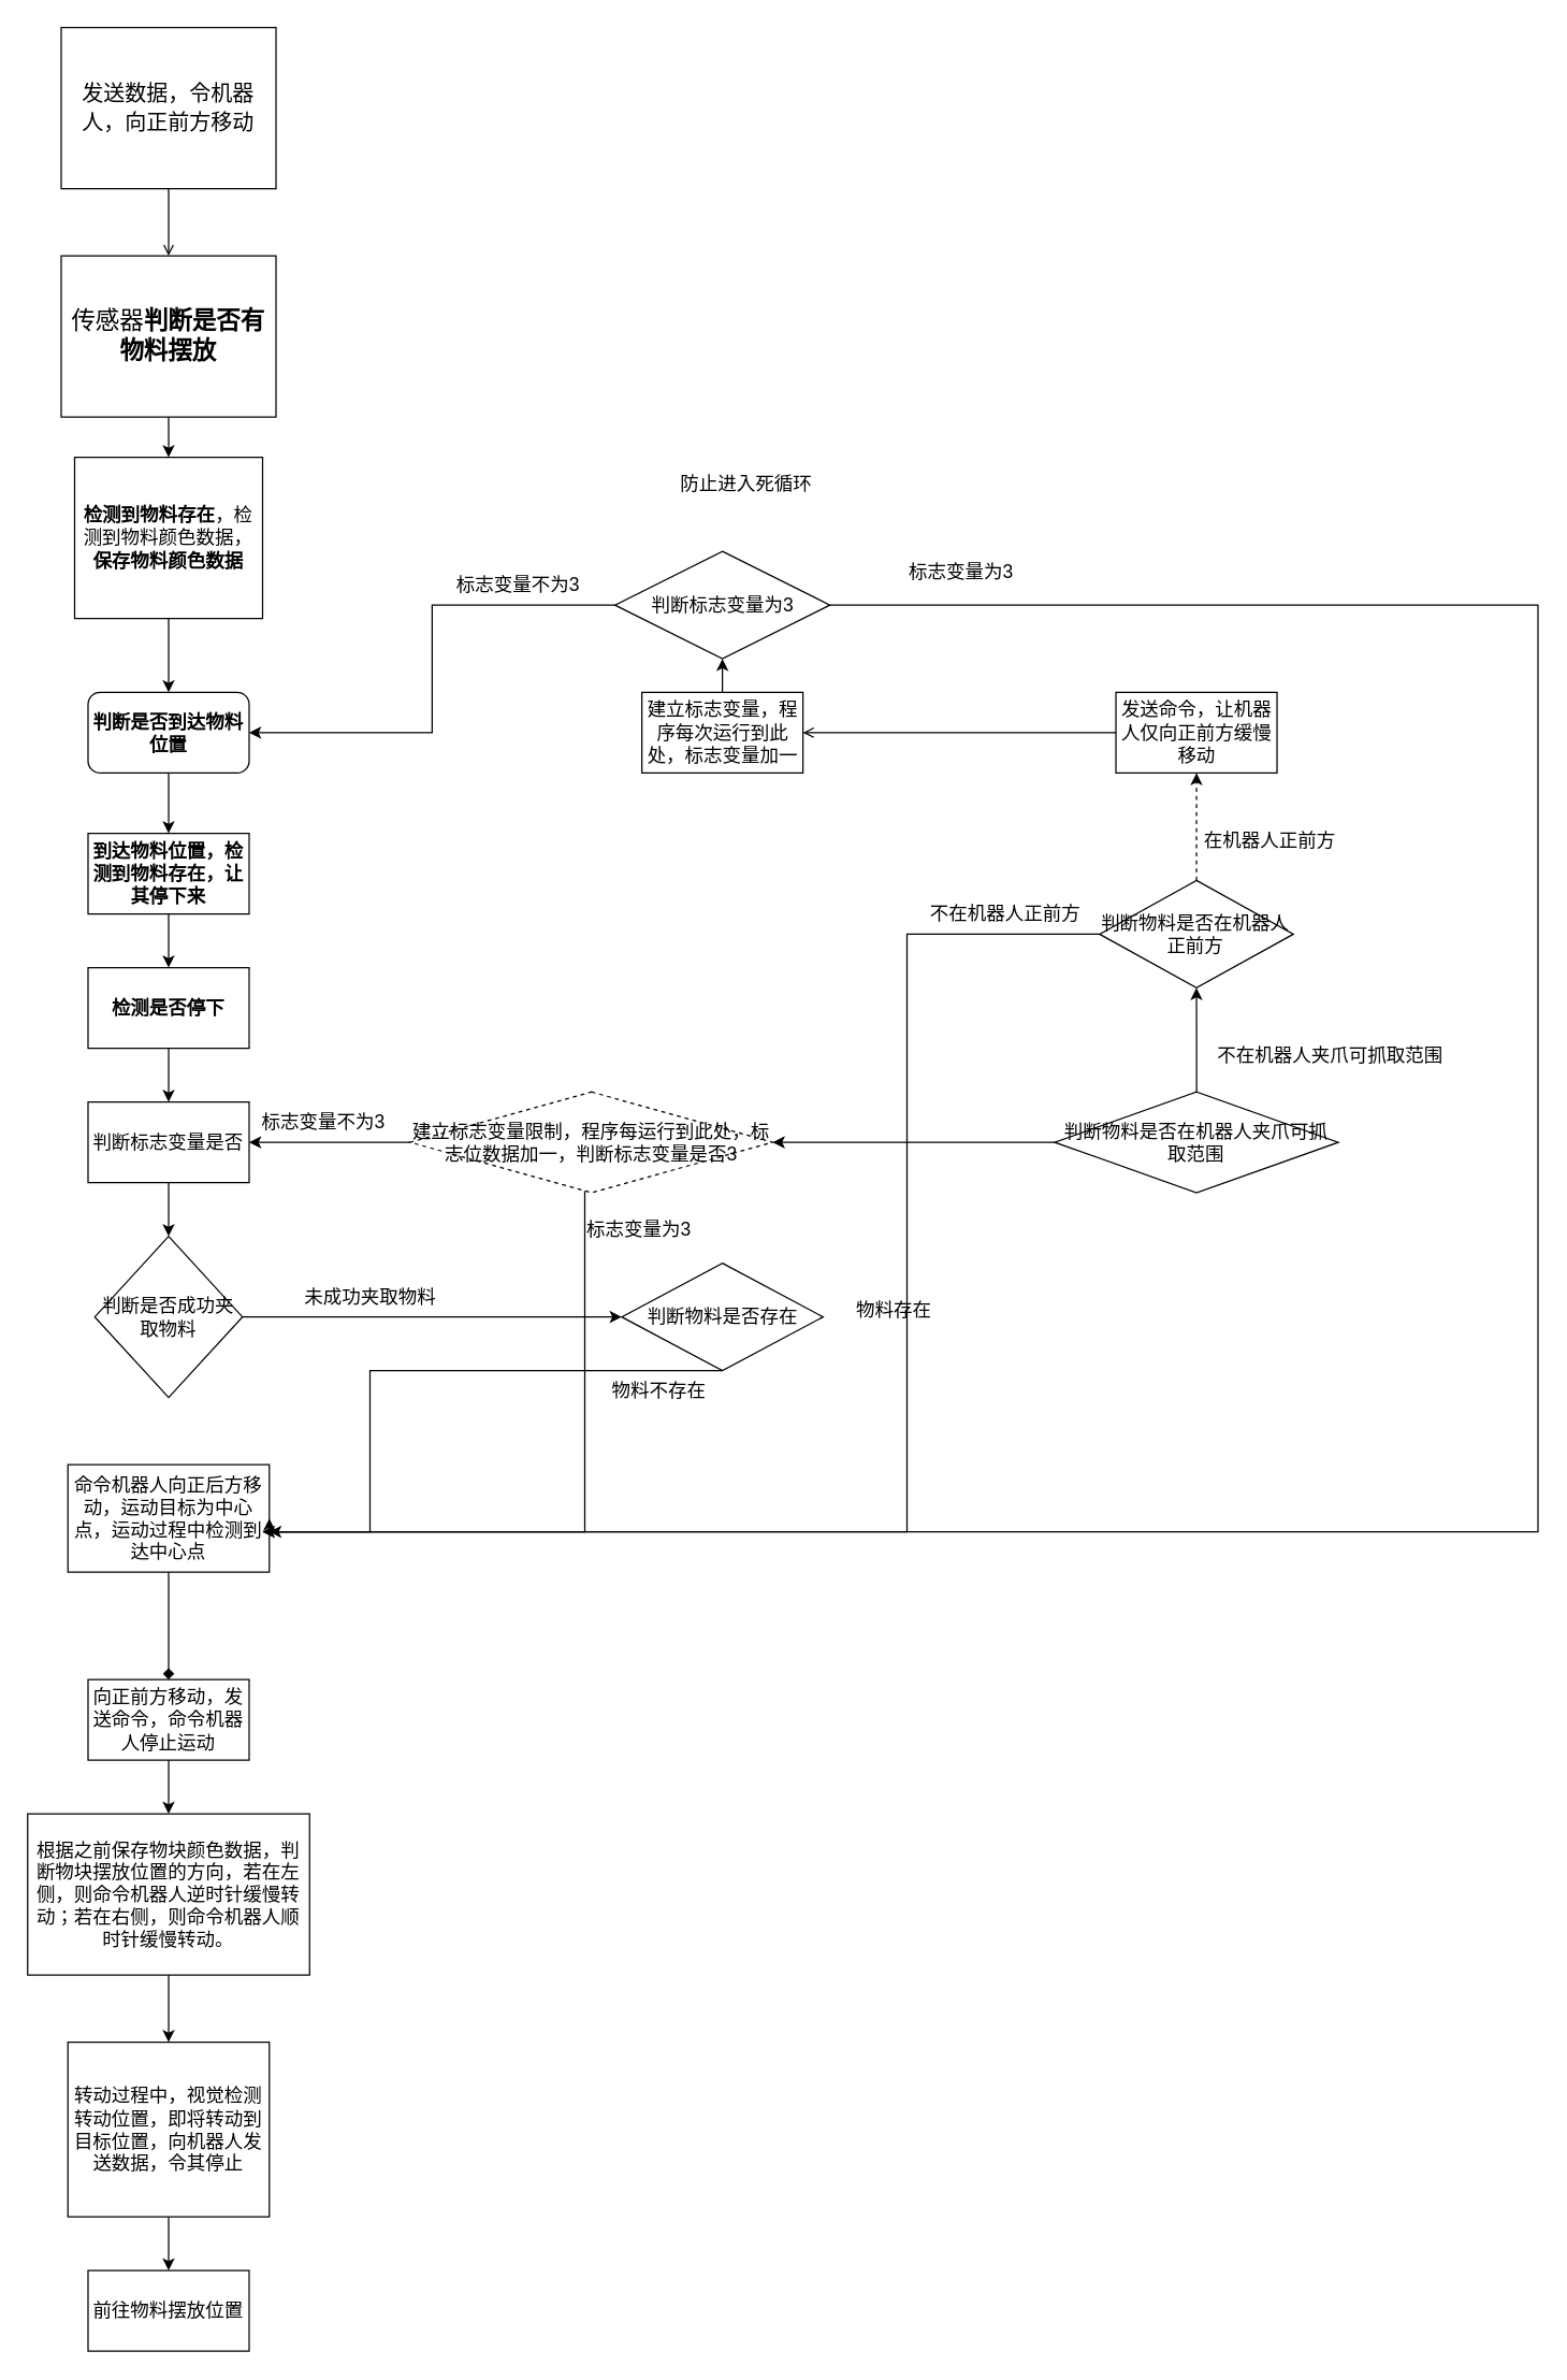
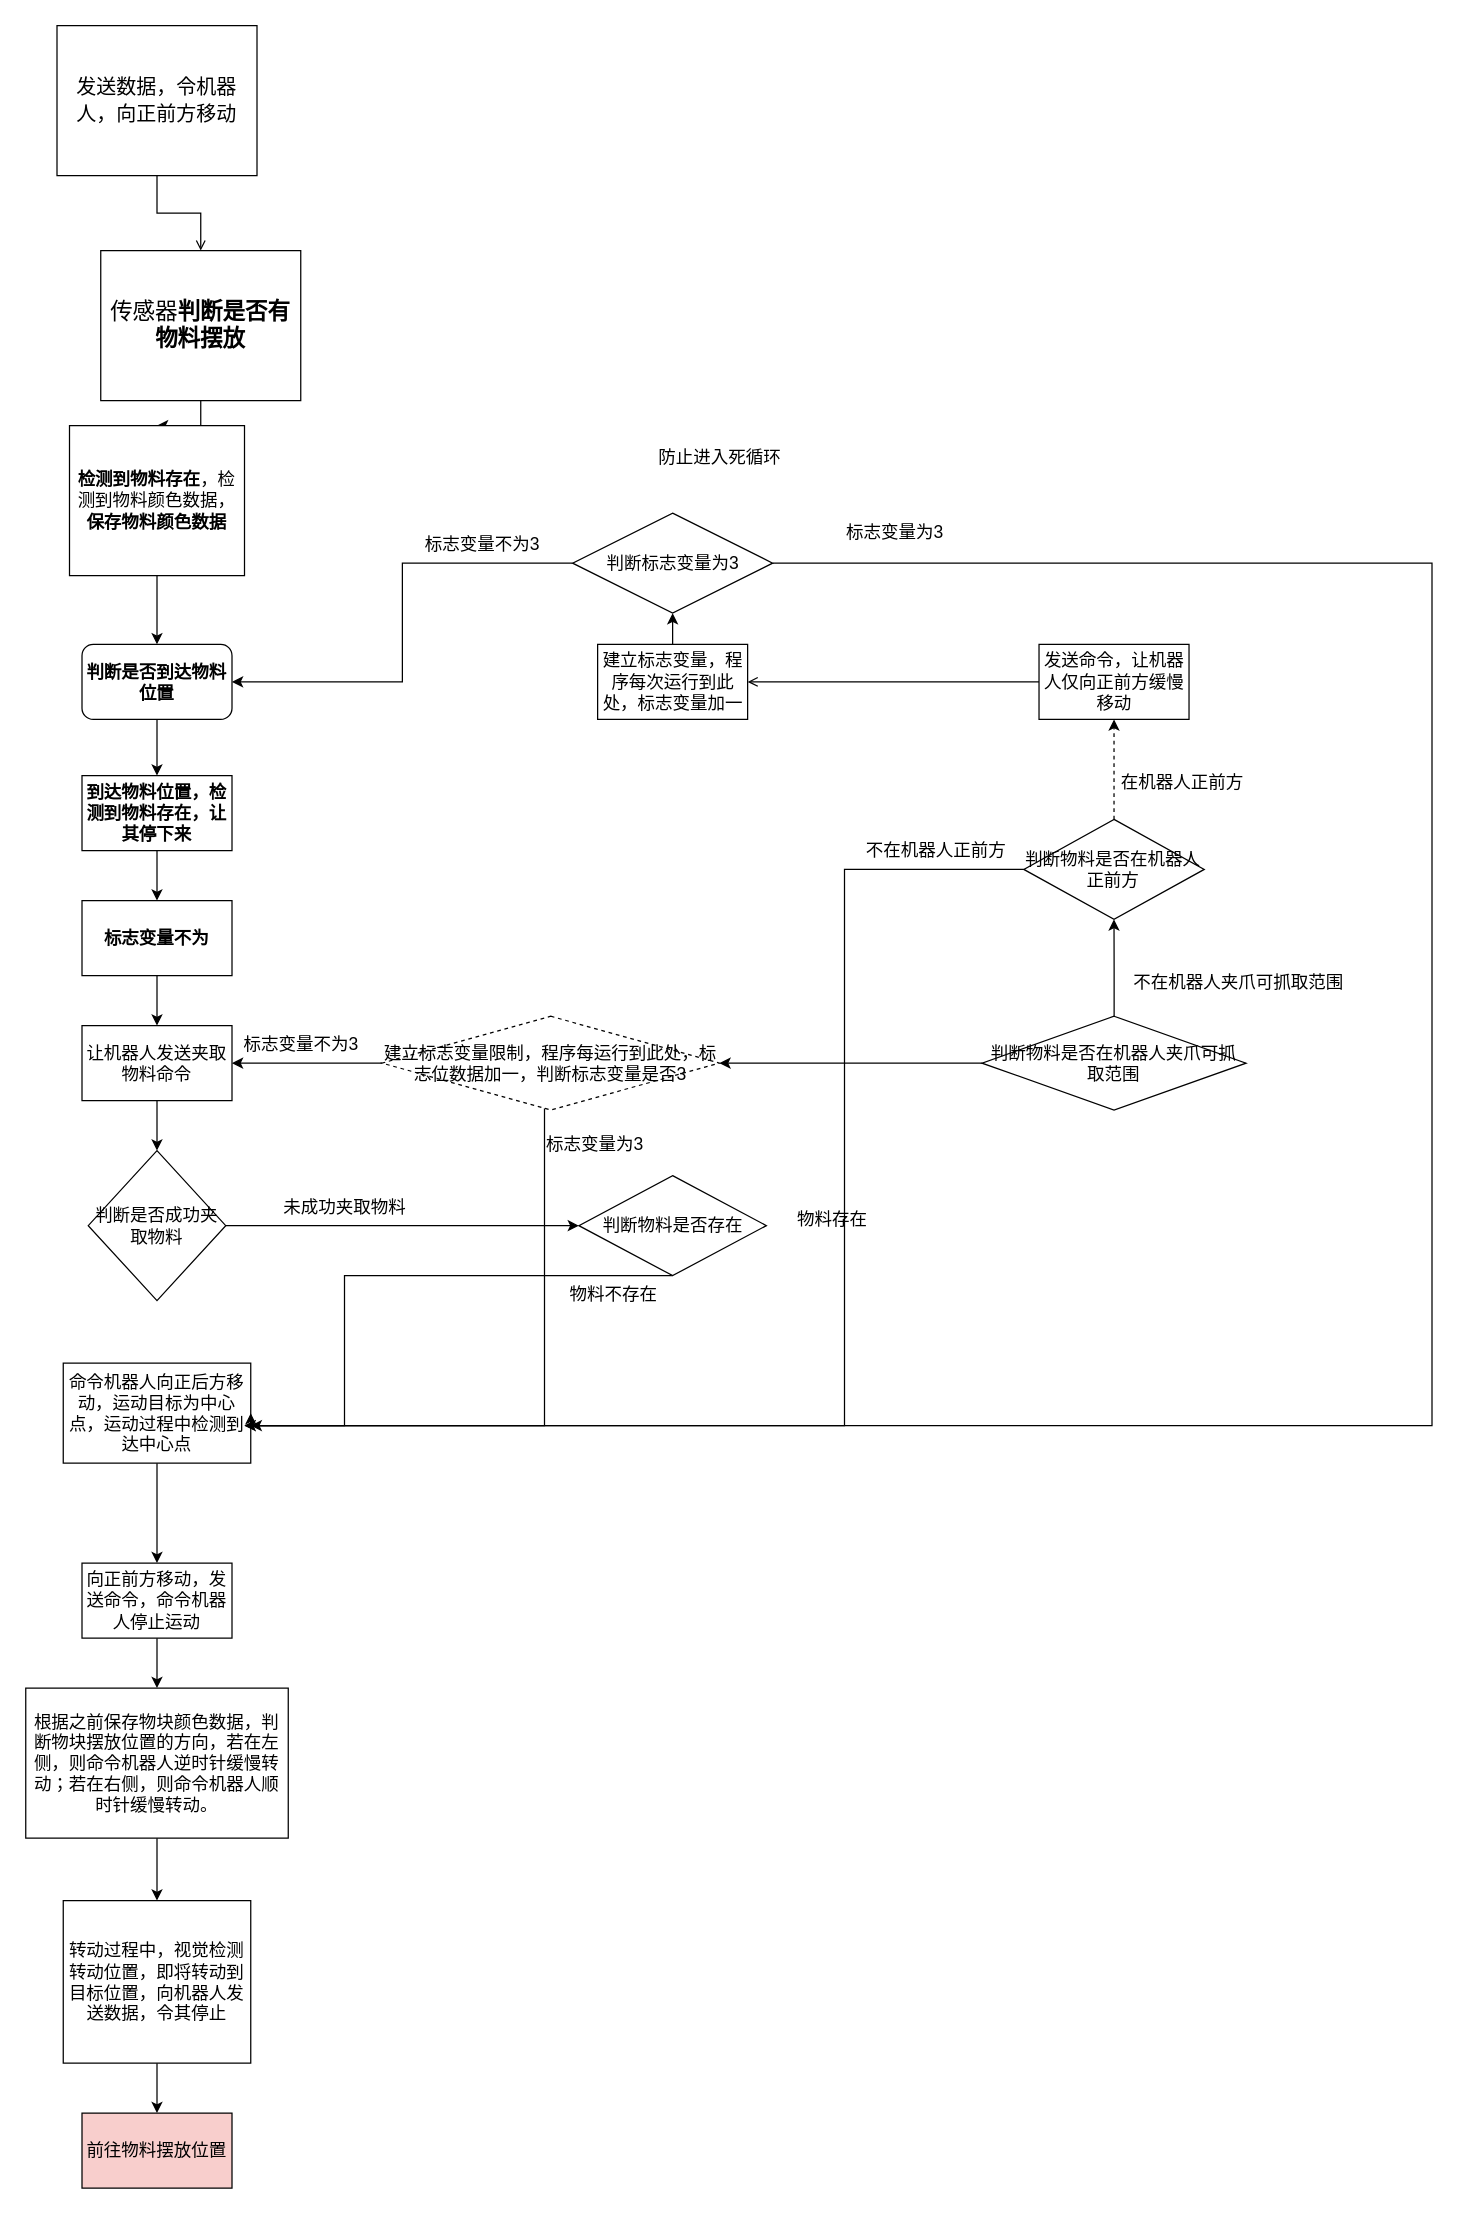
- <mxCell id="5" value="传感器&lt;b&gt;判断是否有物料摆放&lt;/b&gt;" style="whiteSpace=wrap;html=1;fontSize=18;rounded=0;" vertex="1" parent="1"><mxGeometry x="45" y="190" width="160" height="120" as="geometry" /></mxCell>
+ <mxCell id="5" value="传感器&lt;b&gt;判断是否有物料摆放&lt;/b&gt;" style="whiteSpace=wrap;html=1;fontSize=18;rounded=0;" vertex="1" parent="1"><mxGeometry x="80" y="200" width="160" height="120" as="geometry" /></mxCell>
- <mxCell id="35" value="防止进入死循环" style="text;html=1;align=center;verticalAlign=middle;resizable=0;points=[];autosize=1;strokeColor=none;fillColor=none;fontSize=14;" vertex="1" parent="1"><mxGeometry x="495" y="345" width="120" height="30" as="geometry" /></mxCell>
+ <mxCell id="35" value="防止进入死循环" style="text;html=1;align=center;verticalAlign=middle;resizable=0;points=[];autosize=1;strokeColor=none;fillColor=none;fontSize=14;" vertex="1" parent="1"><mxGeometry x="515" y="350" width="120" height="30" as="geometry" /></mxCell>
- <mxCell id="13" value="&lt;b&gt;检测是否停下&lt;/b&gt;" style="whiteSpace=wrap;html=1;fontSize=14;" vertex="1" parent="1"><mxGeometry x="65" y="720" width="120" height="60" as="geometry" /></mxCell>
+ <mxCell id="13" value="&lt;b&gt;标志变量不为&lt;/b&gt;" style="whiteSpace=wrap;html=1;fontSize=14;" vertex="1" parent="1"><mxGeometry x="65" y="720" width="120" height="60" as="geometry" /></mxCell>
- <mxCell id="15" value="判断标志变量是否" style="whiteSpace=wrap;html=1;fontSize=14;" vertex="1" parent="1"><mxGeometry x="65" y="820" width="120" height="60" as="geometry" /></mxCell>
+ <mxCell id="15" value="让机器人发送夹取物料命令" style="whiteSpace=wrap;html=1;fontSize=14;" vertex="1" parent="1"><mxGeometry x="65" y="820" width="120" height="60" as="geometry" /></mxCell>
- <mxCell id="18" value="" style="edgeStyle=orthogonalEdgeStyle;rounded=0;orthogonalLoop=1;jettySize=auto;html=1;fontSize=14;endArrow=diamond;" edge="1" parent="1" source="19" target="50"><mxGeometry relative="1" as="geometry" /></mxCell>
+ <mxCell id="18" value="" style="edgeStyle=orthogonalEdgeStyle;rounded=0;orthogonalLoop=1;jettySize=auto;html=1;fontSize=14;" edge="1" parent="1" source="19" target="50"><mxGeometry relative="1" as="geometry" /></mxCell>
- <mxCell id="55" value="前往物料摆放位置" style="whiteSpace=wrap;html=1;fontSize=14;" vertex="1" parent="1"><mxGeometry x="65" y="1690" width="120" height="60" as="geometry" /></mxCell>
+ <mxCell id="55" value="前往物料摆放位置" style="whiteSpace=wrap;html=1;fontSize=14;fillColor=#f8cecc;" vertex="1" parent="1"><mxGeometry x="65" y="1690" width="120" height="60" as="geometry" /></mxCell>
